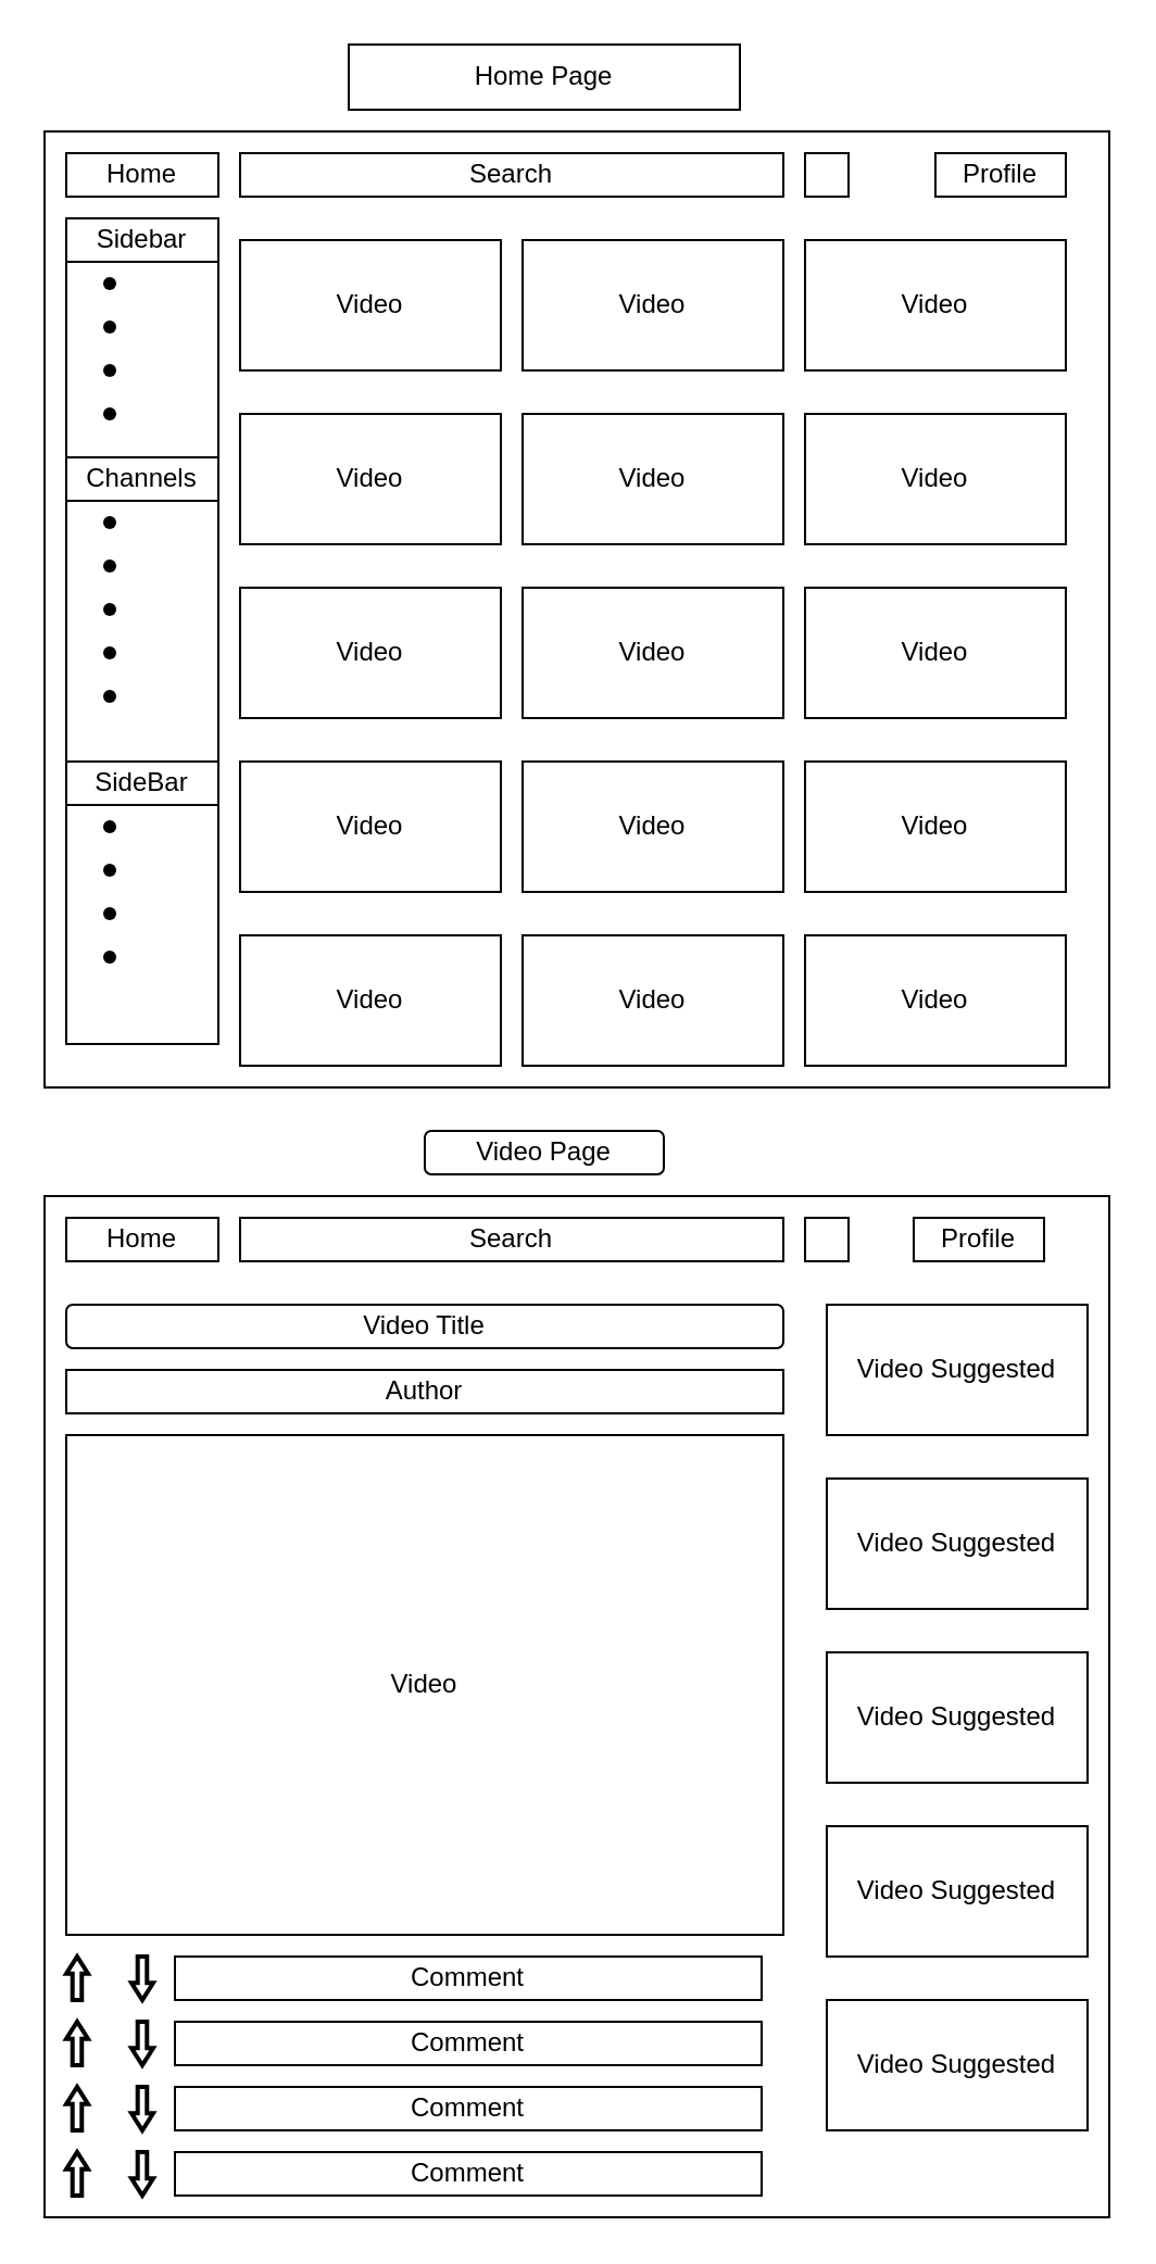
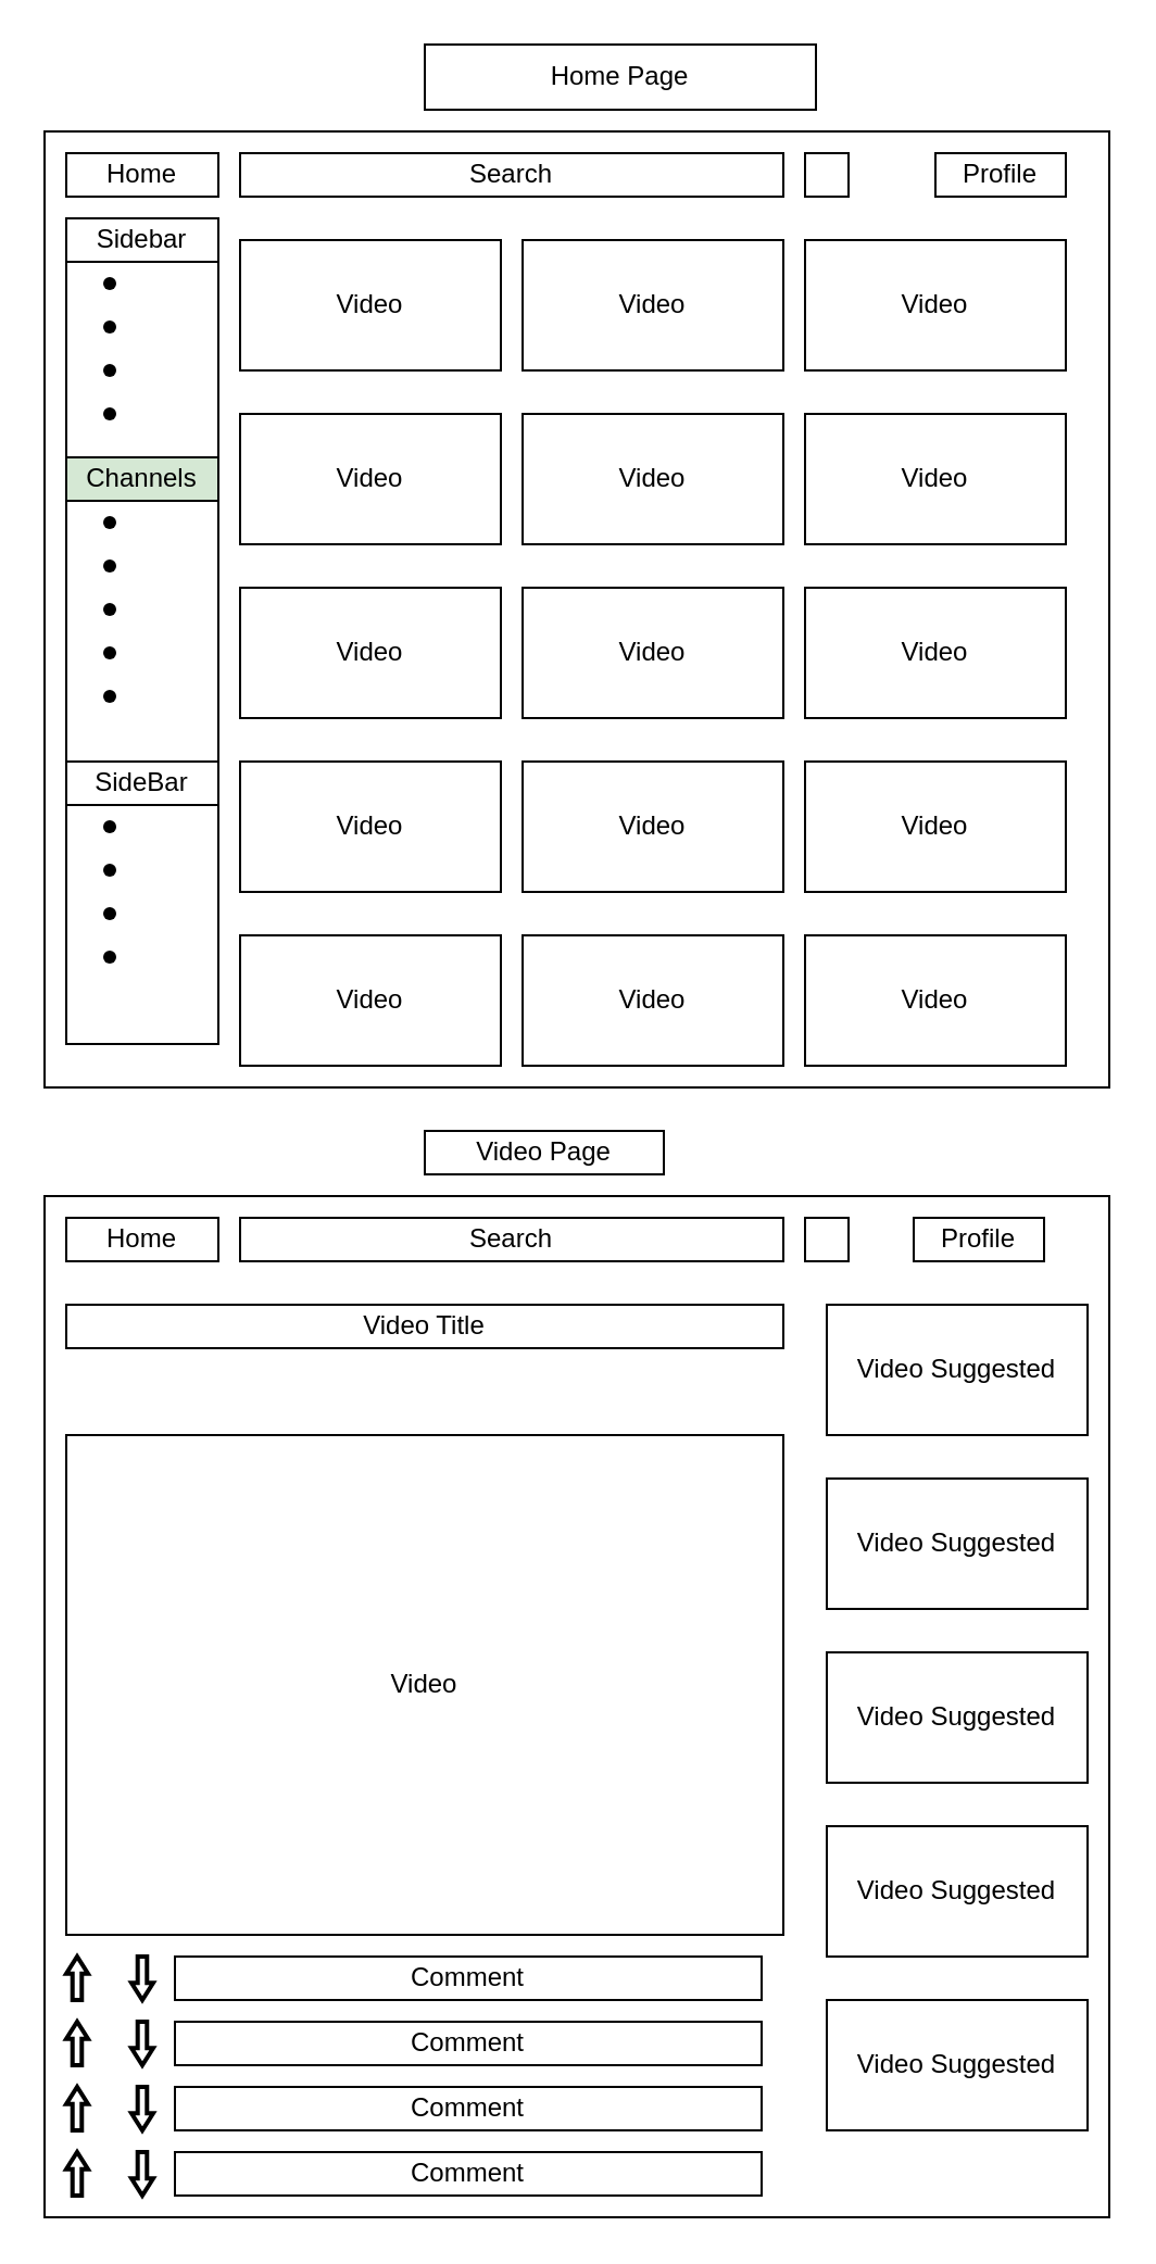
- <mxCell id="15" value="Home Page" style="rounded=0;whiteSpace=wrap;html=1;" vertex="1" parent="1"><mxGeometry x="160" y="20" width="180" height="30" as="geometry" /></mxCell>
+ <mxCell id="15" value="Home Page" style="rounded=0;whiteSpace=wrap;html=1;" vertex="1" parent="1"><mxGeometry x="195" y="20" width="180" height="30" as="geometry" /></mxCell>
- <mxCell id="9" value="Channels" style="rounded=0;whiteSpace=wrap;html=1;" vertex="1" parent="1"><mxGeometry x="30" y="210" width="70" height="20" as="geometry" /></mxCell>
+ <mxCell id="9" value="Channels" style="rounded=0;whiteSpace=wrap;html=1;fillColor=#d5e8d4;" vertex="1" parent="1"><mxGeometry x="30" y="210" width="70" height="20" as="geometry" /></mxCell>
- <mxCell id="42" value="Video Page" style="whiteSpace=wrap;html=1;rounded=1;" vertex="1" parent="1"><mxGeometry x="195" y="520" width="110" height="20" as="geometry" /></mxCell>
+ <mxCell id="42" value="Video Page" style="rounded=0;whiteSpace=wrap;html=1;" vertex="1" parent="1"><mxGeometry x="195" y="520" width="110" height="20" as="geometry" /></mxCell>
- <mxCell id="48" value="Video Title" style="whiteSpace=wrap;html=1;rounded=1;" vertex="1" parent="1"><mxGeometry x="30" y="600" width="330" height="20" as="geometry" /></mxCell>
+ <mxCell id="48" value="Video Title" style="rounded=0;whiteSpace=wrap;html=1;" vertex="1" parent="1"><mxGeometry x="30" y="600" width="330" height="20" as="geometry" /></mxCell>
- <mxCell id="49" value="Author" style="rounded=0;whiteSpace=wrap;html=1;" vertex="1" parent="1"><mxGeometry x="30" y="630" width="330" height="20" as="geometry" /></mxCell>
